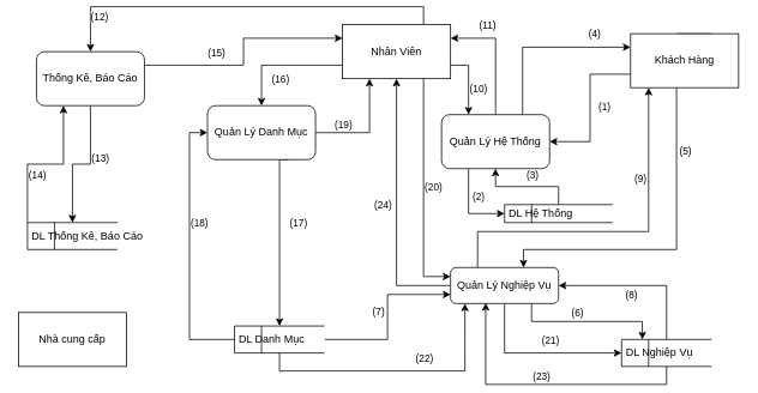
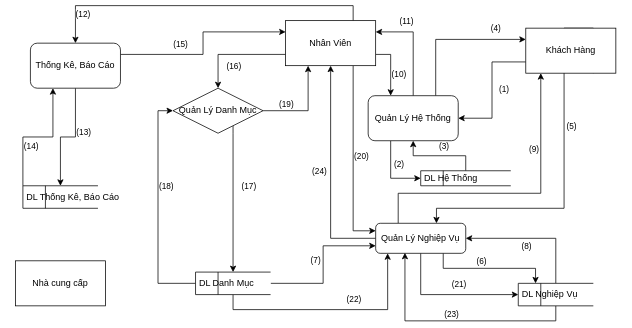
- <mxCell id="6" value="&lt;font style=&quot;vertical-align: inherit&quot;&gt;&lt;font style=&quot;vertical-align: inherit&quot;&gt;Quản Lý Danh Mục&lt;/font&gt;&lt;/font&gt;" style="rounded=1;whiteSpace=wrap;html=1;" vertex="1" parent="1"><mxGeometry x="230" y="110" width="120" height="60" as="geometry" /></mxCell>
+ <mxCell id="6" value="&lt;font style=&quot;vertical-align: inherit&quot;&gt;&lt;font style=&quot;vertical-align: inherit&quot;&gt;Quản Lý Danh Mục&lt;/font&gt;&lt;/font&gt;" style="rhombus;whiteSpace=wrap;html=1;" vertex="1" parent="1"><mxGeometry x="230" y="110" width="120" height="60" as="geometry" /></mxCell>
